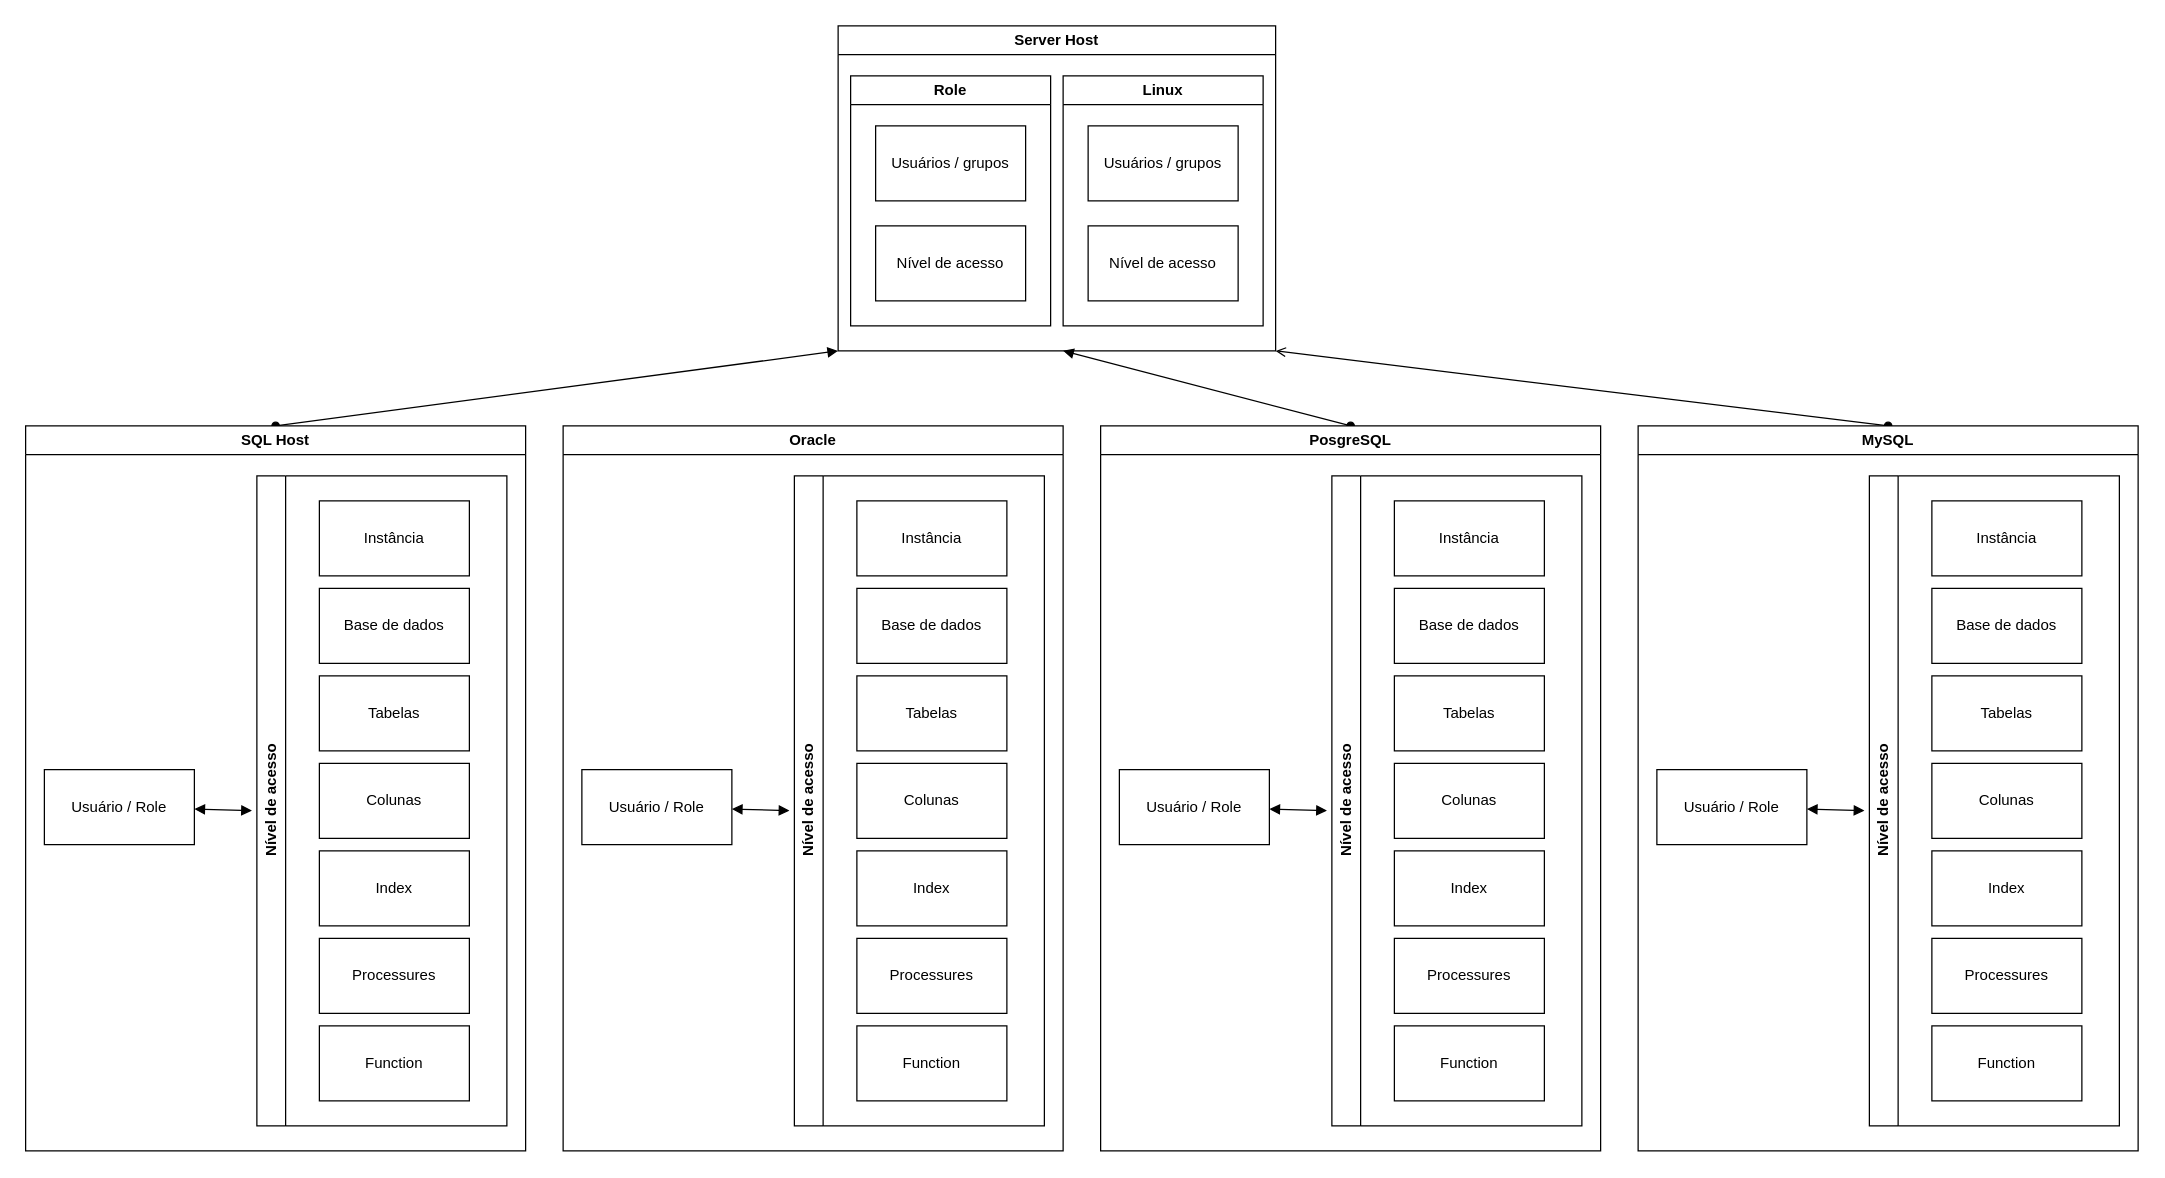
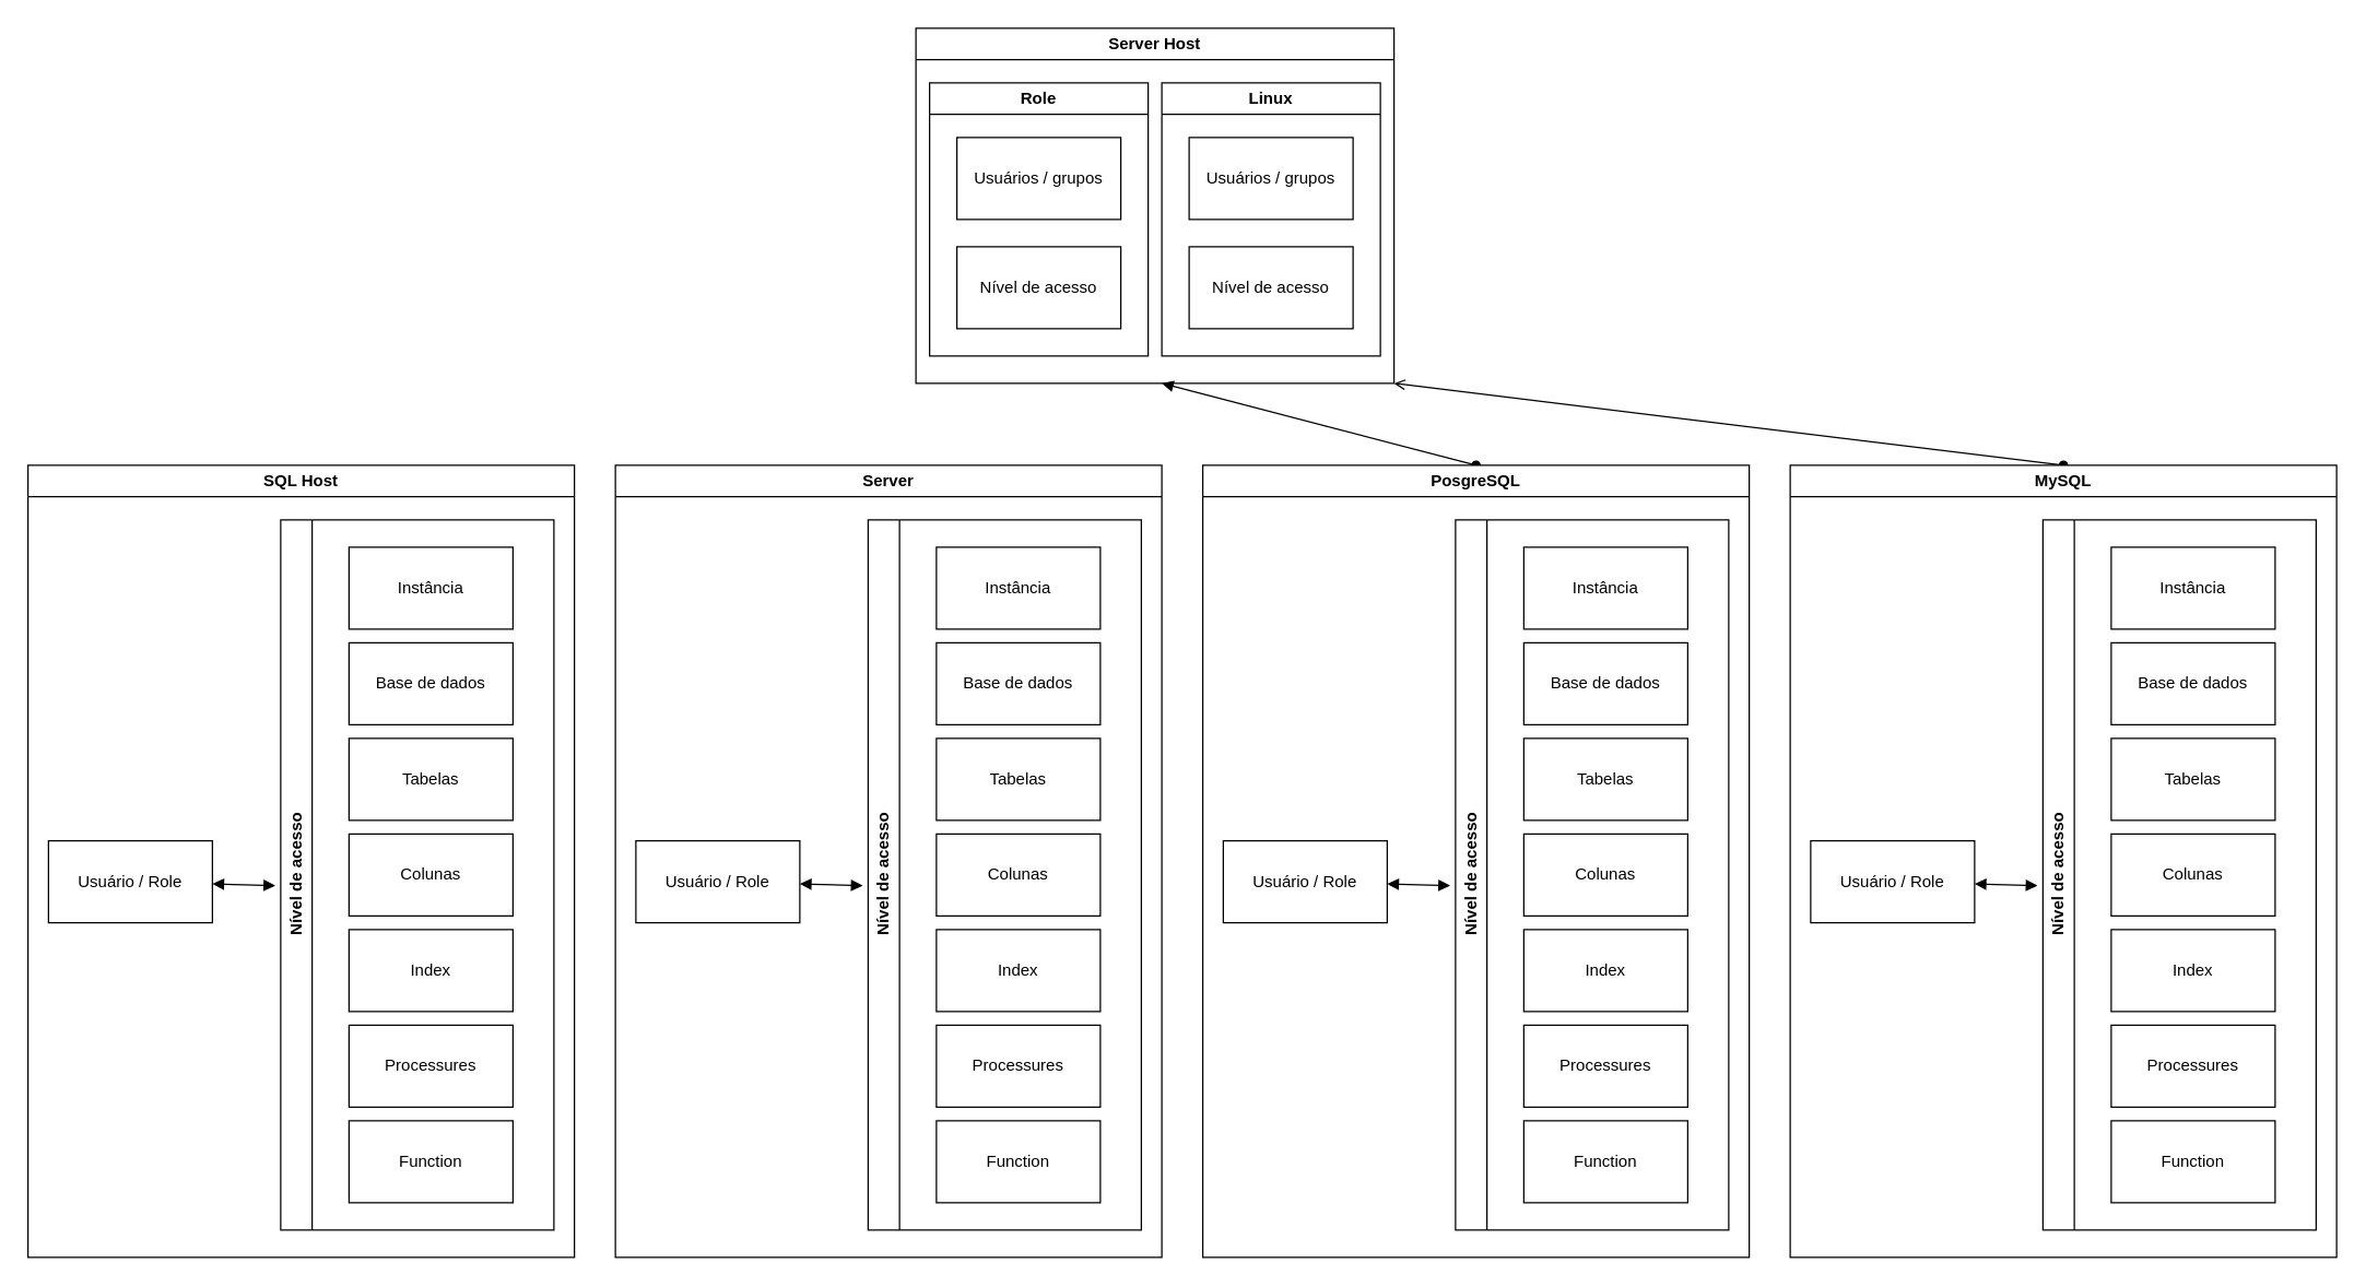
- <mxCell id="9" style="edgeStyle=none;html=1;entryX=0;entryY=1;entryDx=0;entryDy=0;startArrow=oval;startFill=1;endArrow=block;endFill=1;exitX=0.5;exitY=0;exitDx=0;exitDy=0;" edge="1" parent="1" source="10" target="2"><mxGeometry relative="1" as="geometry" /></mxCell>
- <mxCell id="21" value="Oracle" style="swimlane;whiteSpace=wrap;html=1;" vertex="1" parent="1"><mxGeometry x="450" y="340" width="400" height="580" as="geometry" /></mxCell>
+ <mxCell id="21" value="Server" style="swimlane;whiteSpace=wrap;html=1;" vertex="1" parent="1"><mxGeometry x="450" y="340" width="400" height="580" as="geometry" /></mxCell>
